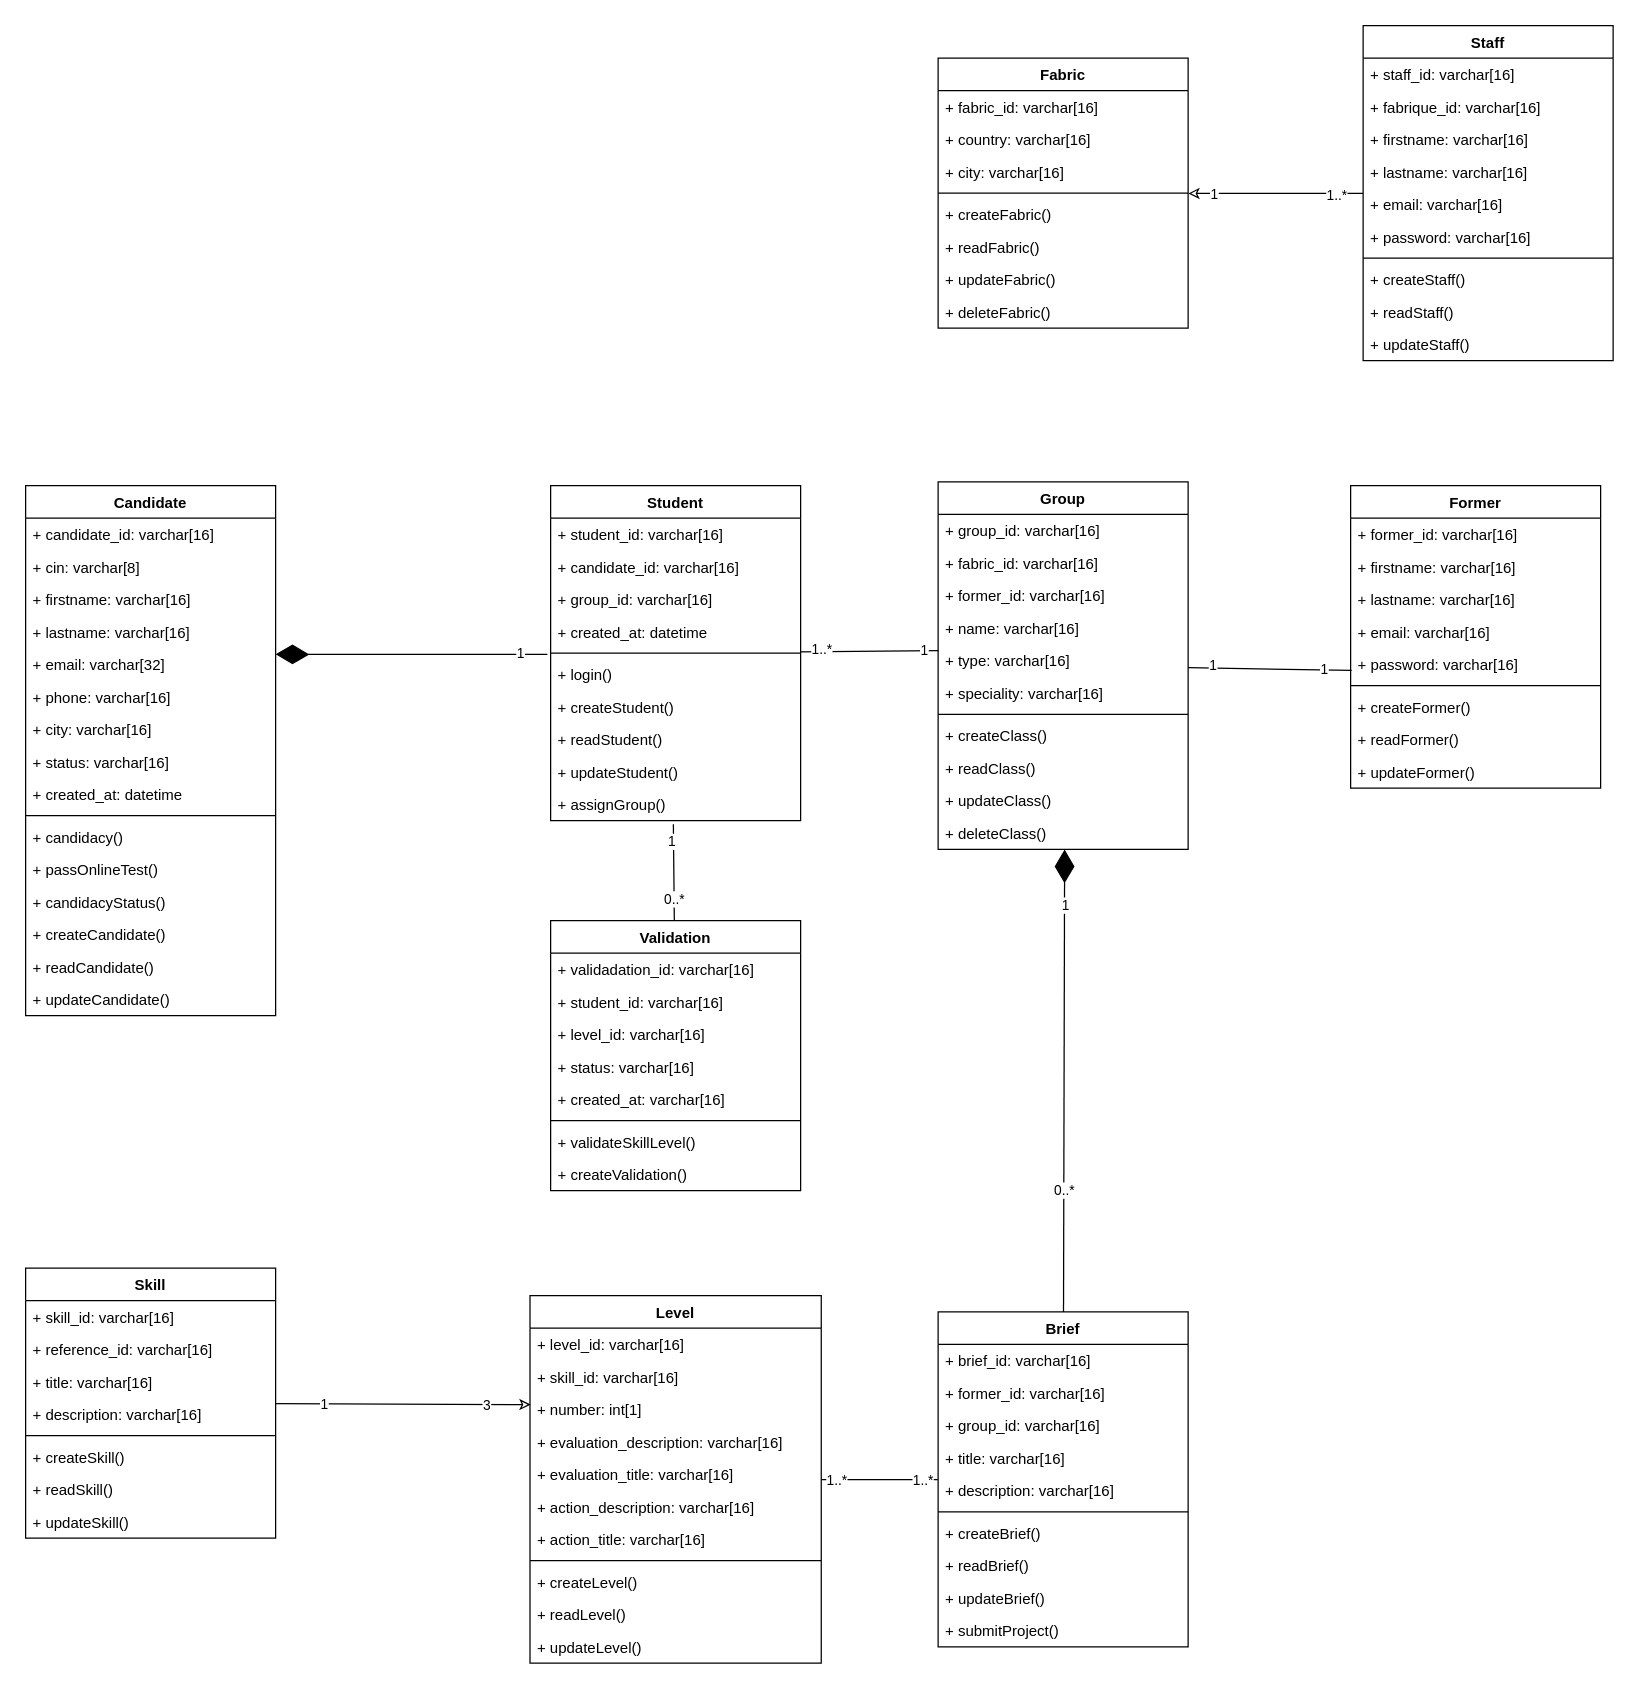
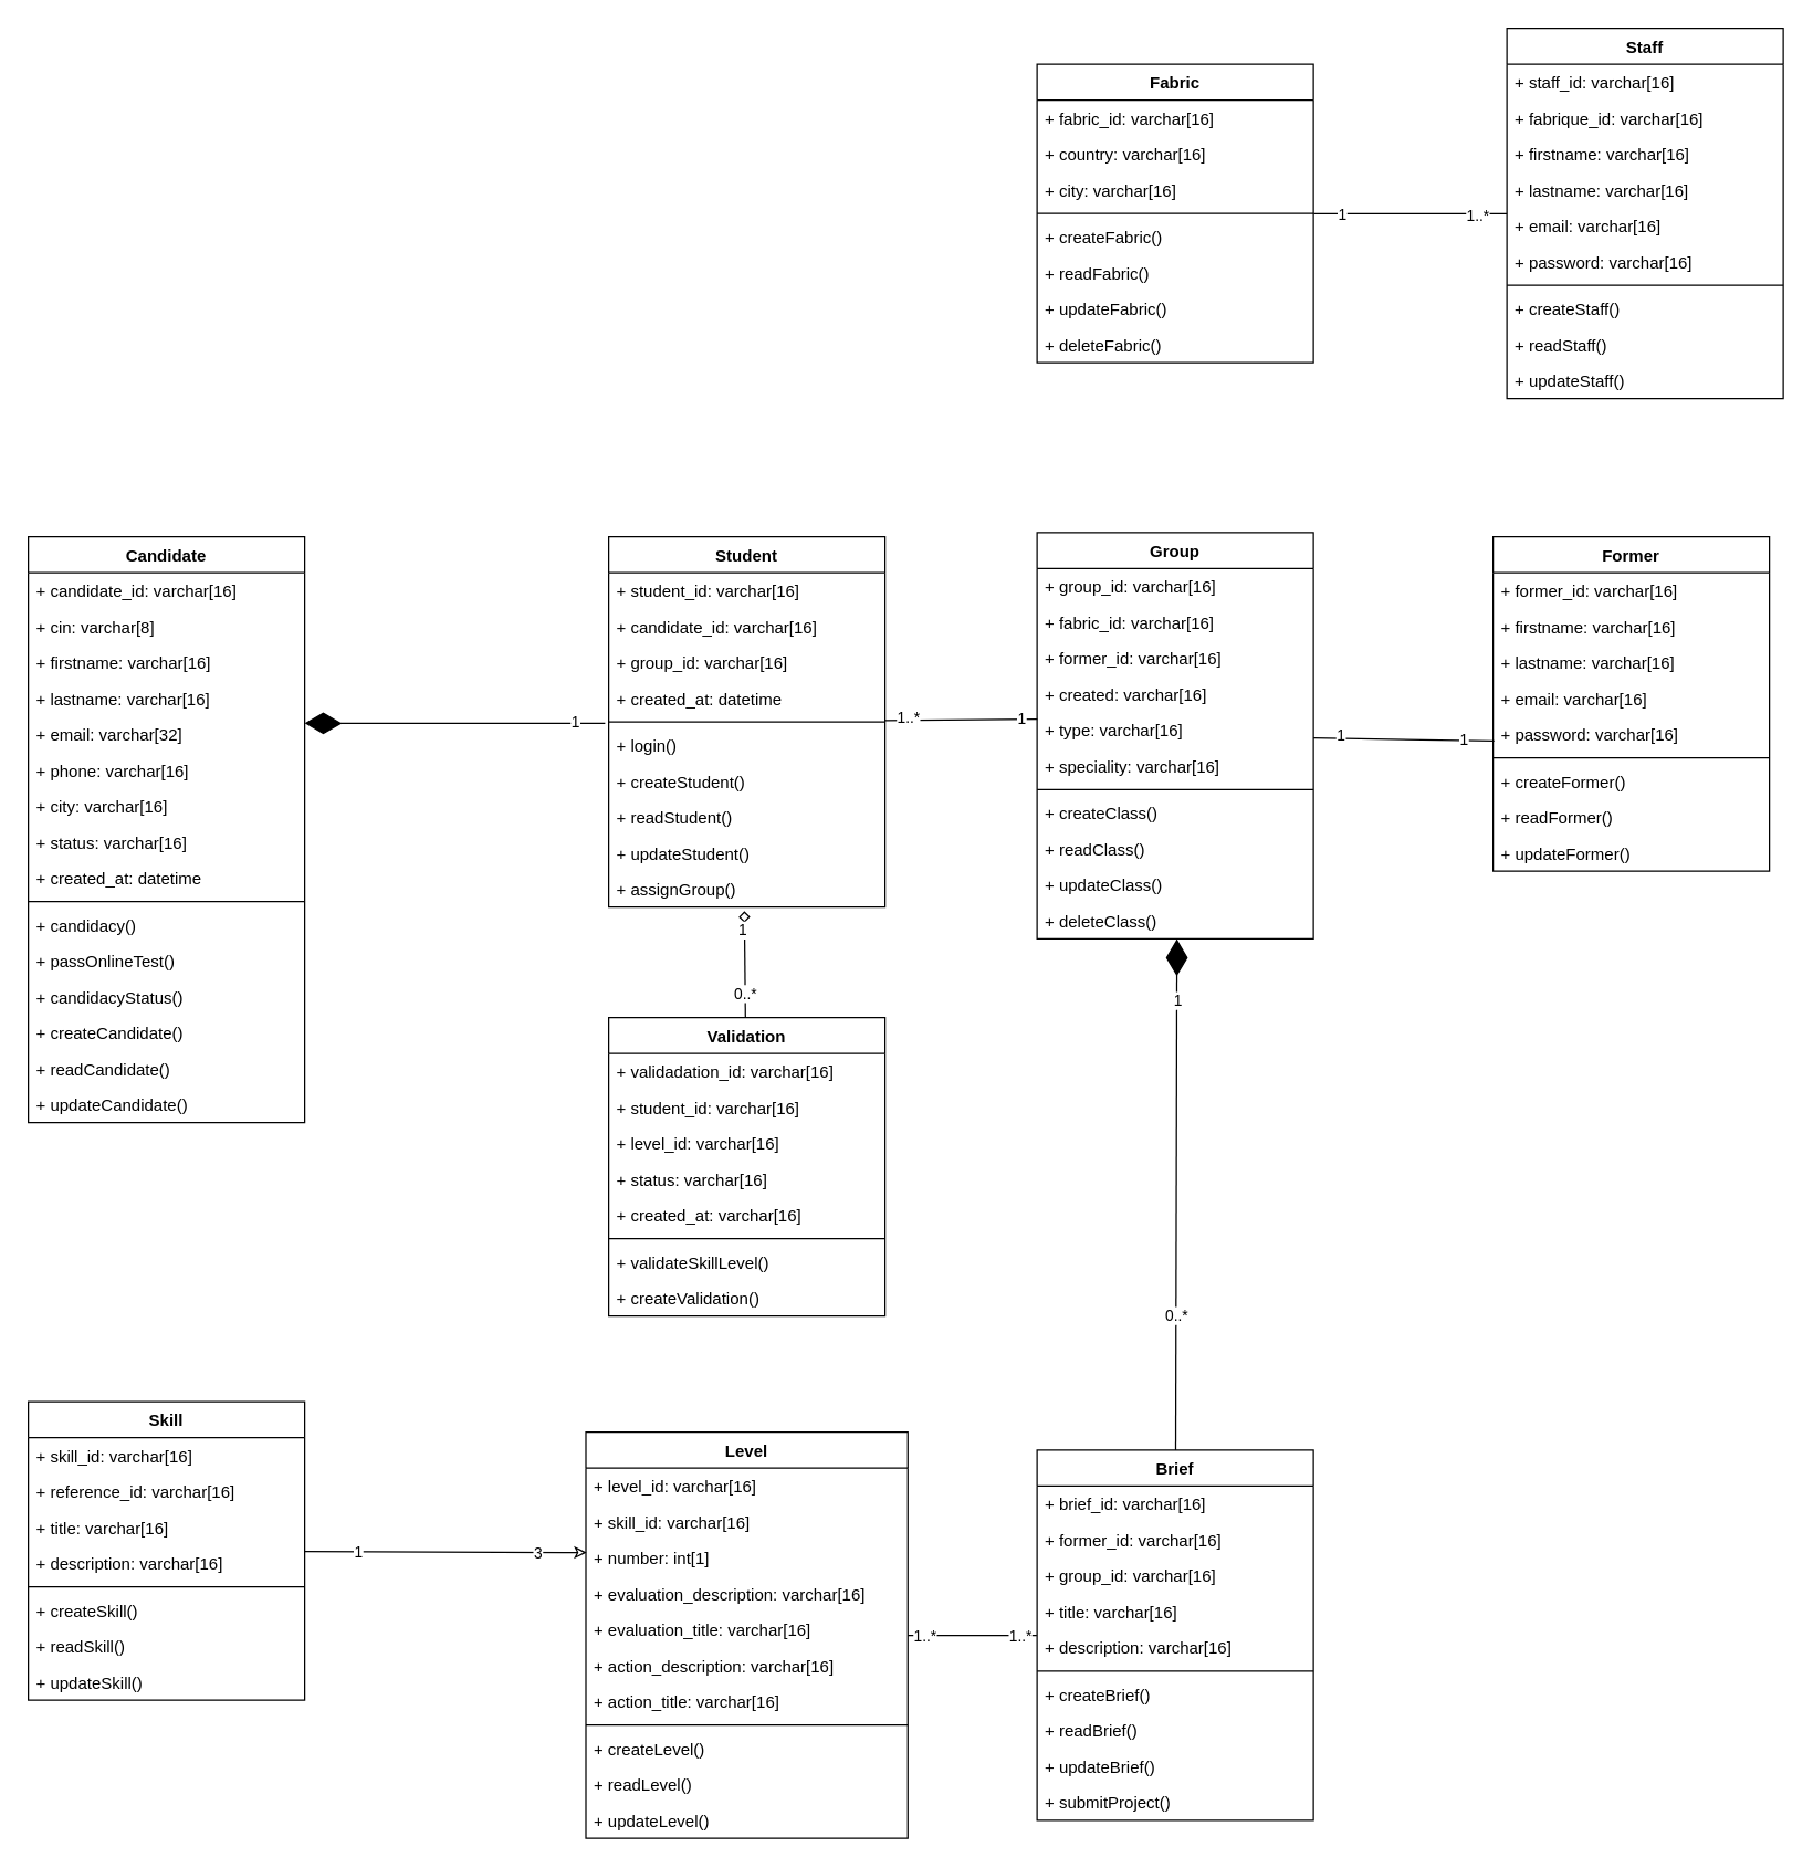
- <mxCell id="67" style="edgeStyle=none;html=1;entryX=1.001;entryY=-0.144;entryDx=0;entryDy=0;entryPerimeter=0;endArrow=classic;endFill=0;" parent="1" source="70" target="53" edge="1"><mxGeometry relative="1" as="geometry" /></mxCell>
+ <mxCell id="67" style="edgeStyle=none;html=1;entryX=1.001;entryY=-0.144;entryDx=0;entryDy=0;entryPerimeter=0;endArrow=none;endFill=0;" parent="1" source="70" target="53" edge="1"><mxGeometry relative="1" as="geometry" /></mxCell>
- <mxCell id="40" value="+ name: varchar[16]" style="text;strokeColor=none;fillColor=none;align=left;verticalAlign=top;spacingLeft=4;spacingRight=4;overflow=hidden;rotatable=0;points=[[0,0.5],[1,0.5]];portConstraint=eastwest;" parent="36" vertex="1"><mxGeometry y="104" width="200" height="26" as="geometry" /></mxCell>
+ <mxCell id="40" value="+ created: varchar[16]" style="text;strokeColor=none;fillColor=none;align=left;verticalAlign=top;spacingLeft=4;spacingRight=4;overflow=hidden;rotatable=0;points=[[0,0.5],[1,0.5]];portConstraint=eastwest;" parent="36" vertex="1"><mxGeometry y="104" width="200" height="26" as="geometry" /></mxCell>
- <mxCell id="124" style="edgeStyle=none;html=1;entryX=0.491;entryY=1.114;entryDx=0;entryDy=0;entryPerimeter=0;endArrow=none;endFill=0;" edge="1" parent="1" source="127" target="94"><mxGeometry relative="1" as="geometry" /></mxCell>
+ <mxCell id="124" style="edgeStyle=none;html=1;entryX=0.491;entryY=1.114;entryDx=0;entryDy=0;entryPerimeter=0;endArrow=diamond;endFill=0;" edge="1" parent="1" source="127" target="94"><mxGeometry relative="1" as="geometry" /></mxCell>
